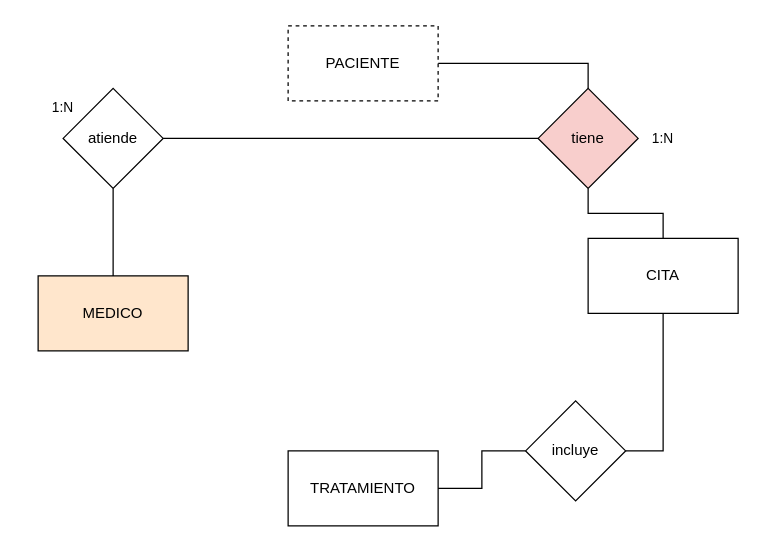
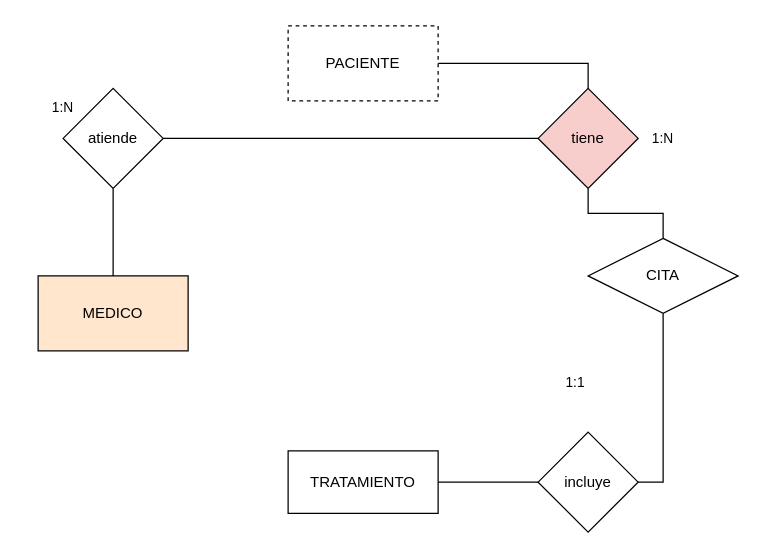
- <mxCell id="6" value="CITA" style="whiteSpace=wrap;html=1;" vertex="1" parent="1"><mxGeometry x="470" y="190" width="120" height="60" as="geometry" /></mxCell>
+ <mxCell id="6" value="CITA" style="rhombus;whiteSpace=wrap;html=1;" vertex="1" parent="1"><mxGeometry x="470" y="190" width="120" height="60" as="geometry" /></mxCell>
+ <mxCell id="17" value="1:1" style="text;html=1;whiteSpace=wrap;strokeColor=none;fillColor=none;align=center;verticalAlign=middle;rounded=0;fontFamily=Helvetica;fontSize=11;fontColor=default;labelBackgroundColor=default;" vertex="1" parent="1"><mxGeometry x="430" y="290" width="60" height="30" as="geometry" /></mxCell>
- <mxCell id="13" value="incluye" style="rhombus;whiteSpace=wrap;html=1;" vertex="1" parent="1"><mxGeometry x="420" y="320" width="80" height="80" as="geometry" /></mxCell>
+ <mxCell id="13" value="incluye" style="rhombus;whiteSpace=wrap;html=1;" vertex="1" parent="1"><mxGeometry x="430" y="345" width="80" height="80" as="geometry" /></mxCell>
- <mxCell id="7" value="TRATAMIENTO" style="whiteSpace=wrap;html=1;" vertex="1" parent="1"><mxGeometry x="230" y="360" width="120" height="60" as="geometry" /></mxCell>
+ <mxCell id="7" value="TRATAMIENTO" style="whiteSpace=wrap;html=1;" vertex="1" parent="1"><mxGeometry x="230" y="360" width="120" height="50" as="geometry" /></mxCell>
